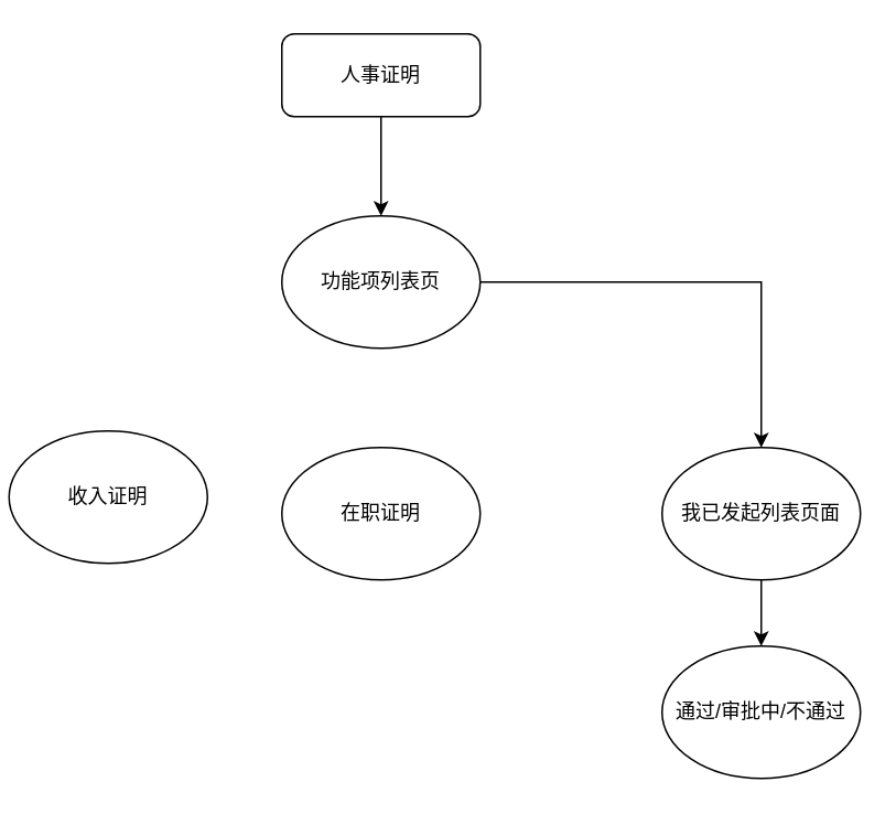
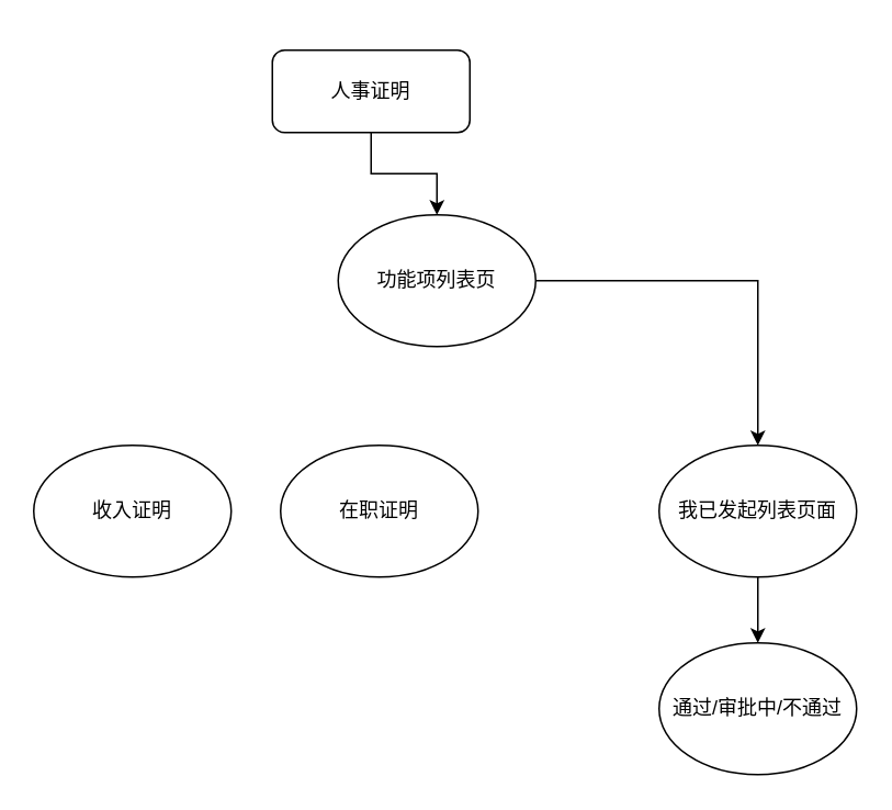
- <mxCell id="3" value="人事证明" style="rounded=1;whiteSpace=wrap;html=1;" vertex="1" parent="1"><mxGeometry x="170" y="20" width="120" height="50" as="geometry" /></mxCell>
+ <mxCell id="3" value="人事证明" style="rounded=1;whiteSpace=wrap;html=1;" vertex="1" parent="1"><mxGeometry x="165" y="30" width="120" height="50" as="geometry" /></mxCell>
- <mxCell id="6" value="功能项列表页" style="ellipse;whiteSpace=wrap;html=1;" vertex="1" parent="1"><mxGeometry x="170" y="130" width="120" height="80" as="geometry" /></mxCell>
+ <mxCell id="6" value="功能项列表页" style="ellipse;whiteSpace=wrap;html=1;" vertex="1" parent="1"><mxGeometry x="205" y="130" width="120" height="80" as="geometry" /></mxCell>
- <mxCell id="4" value="收入证明" style="ellipse;whiteSpace=wrap;html=1;" vertex="1" parent="1"><mxGeometry x="5" y="260" width="120" height="80" as="geometry" /></mxCell>
+ <mxCell id="4" value="收入证明" style="ellipse;whiteSpace=wrap;html=1;" vertex="1" parent="1"><mxGeometry x="20" y="270" width="120" height="80" as="geometry" /></mxCell>
